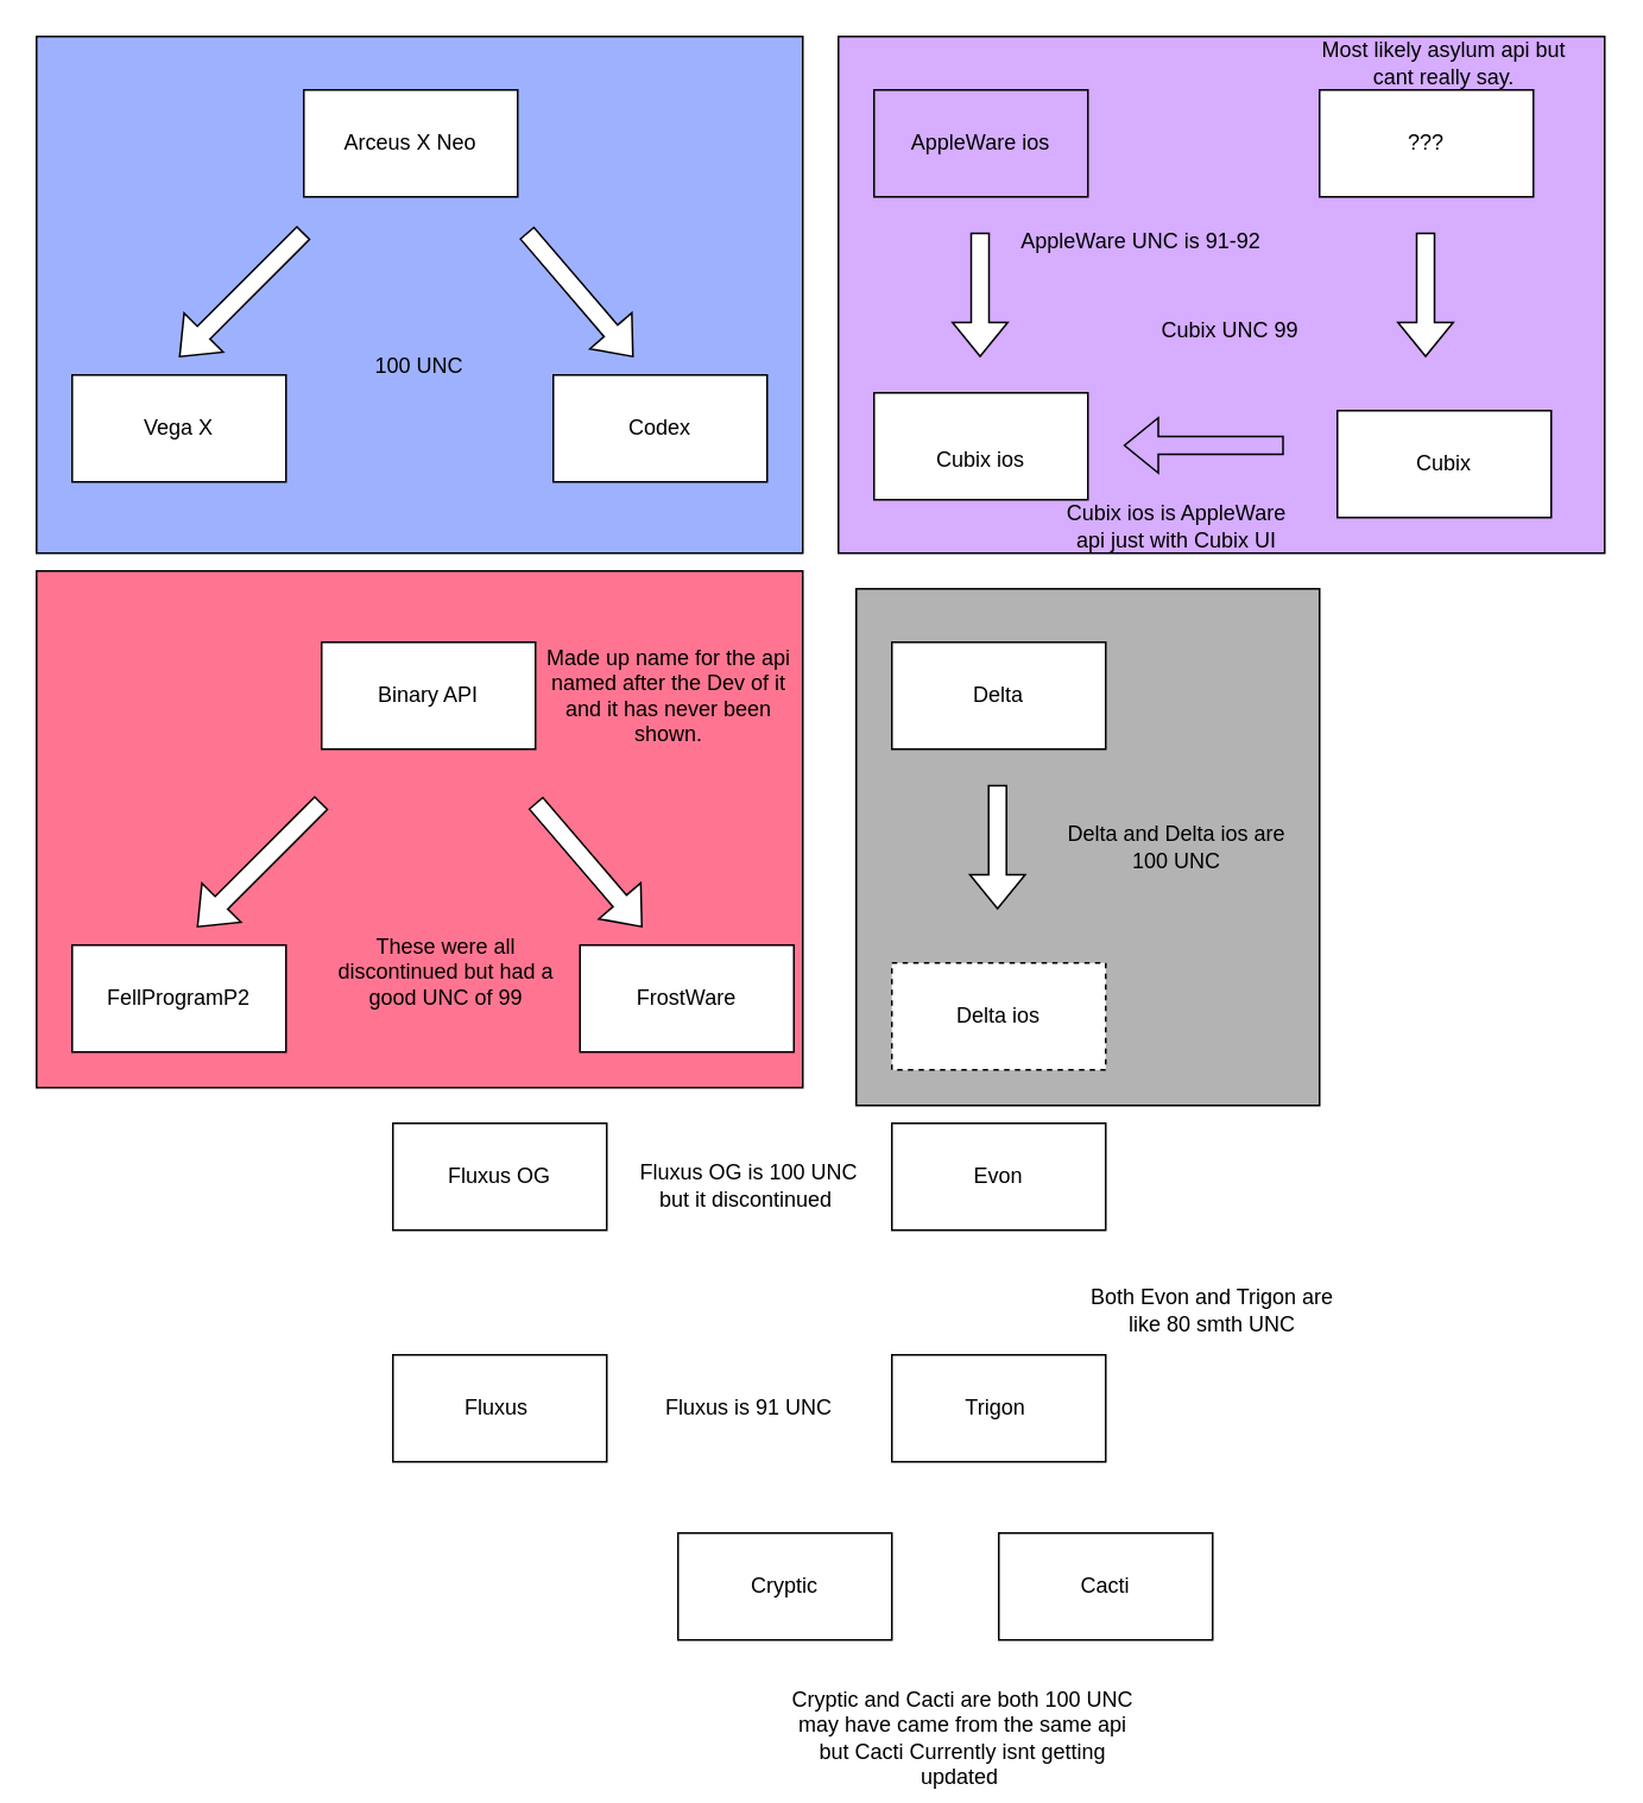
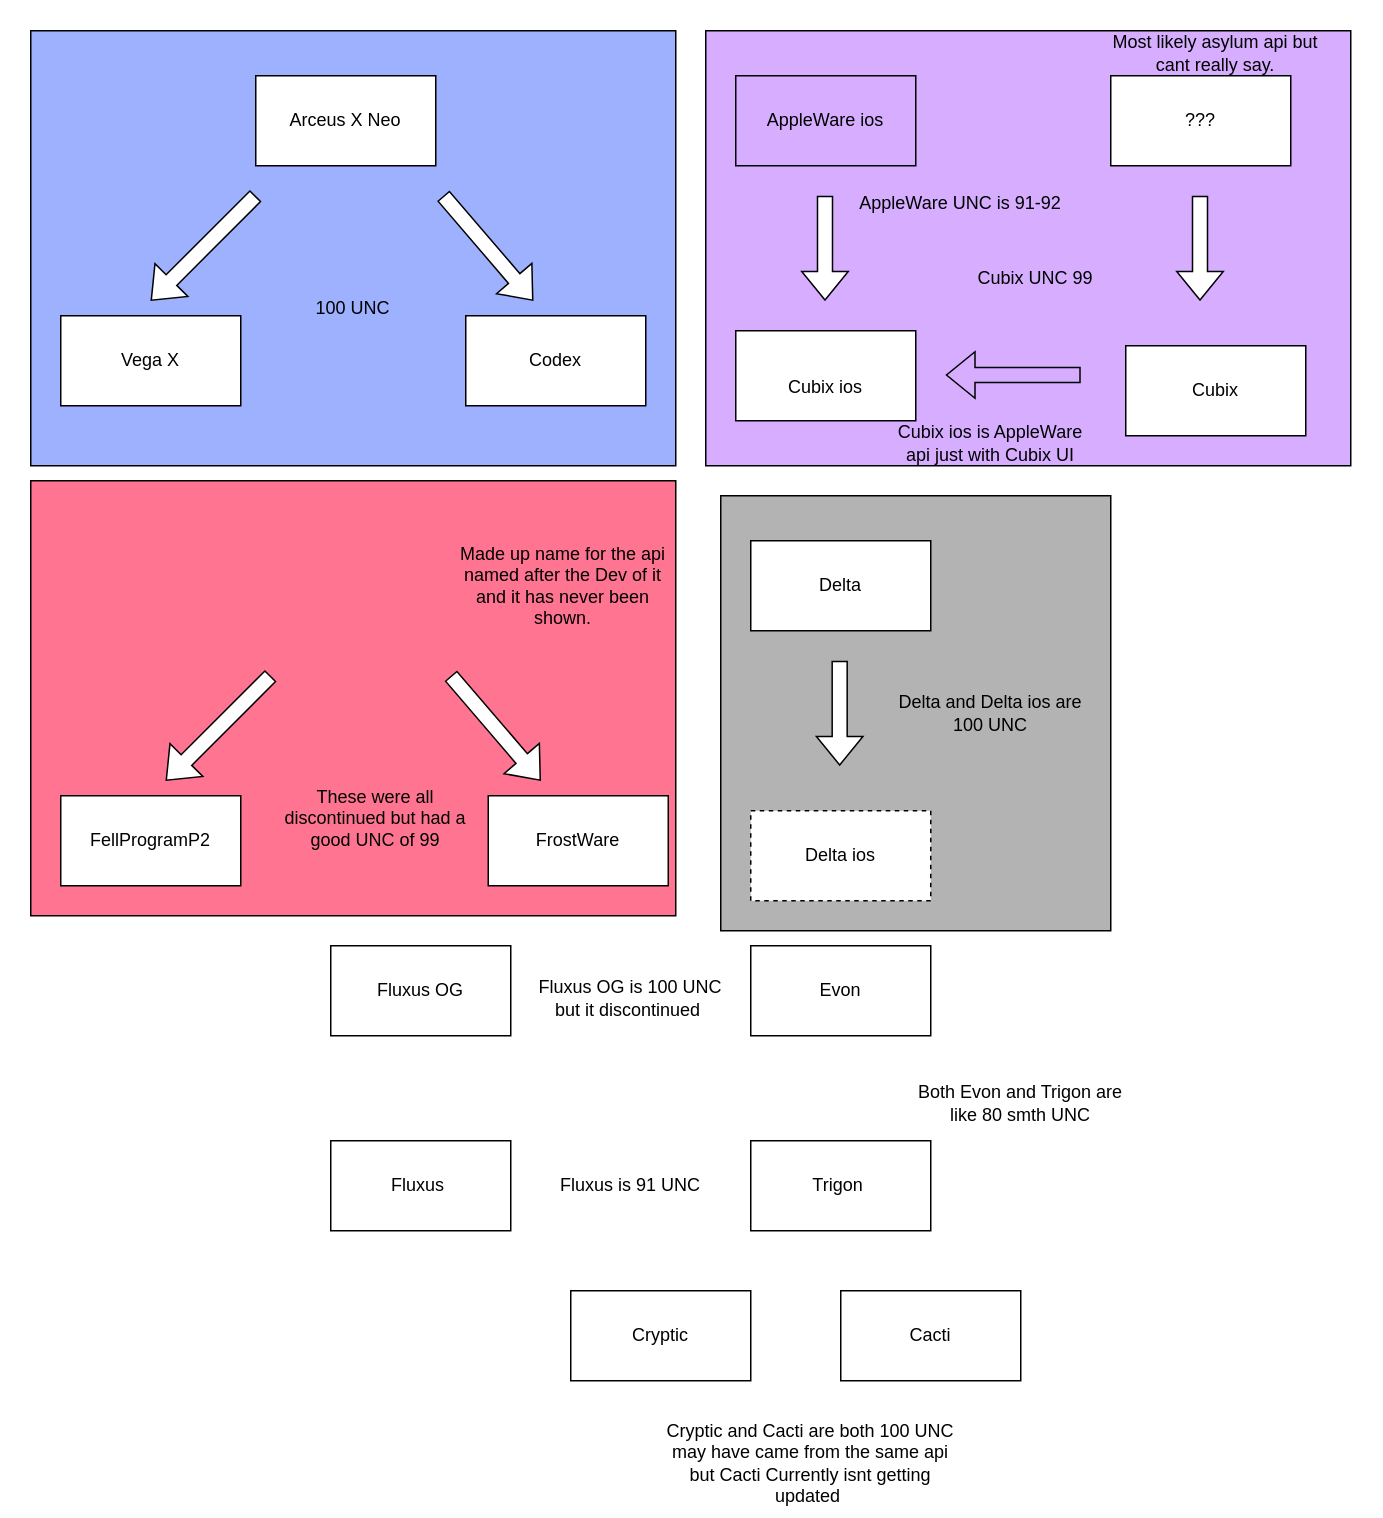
- <mxCell id="19" value="Binary API" style="rounded=0;whiteSpace=wrap;html=1;shadow=0;flipV=0;flipH=0;" vertex="1" parent="1"><mxGeometry x="180" y="360" width="120" height="60" as="geometry" /></mxCell>
